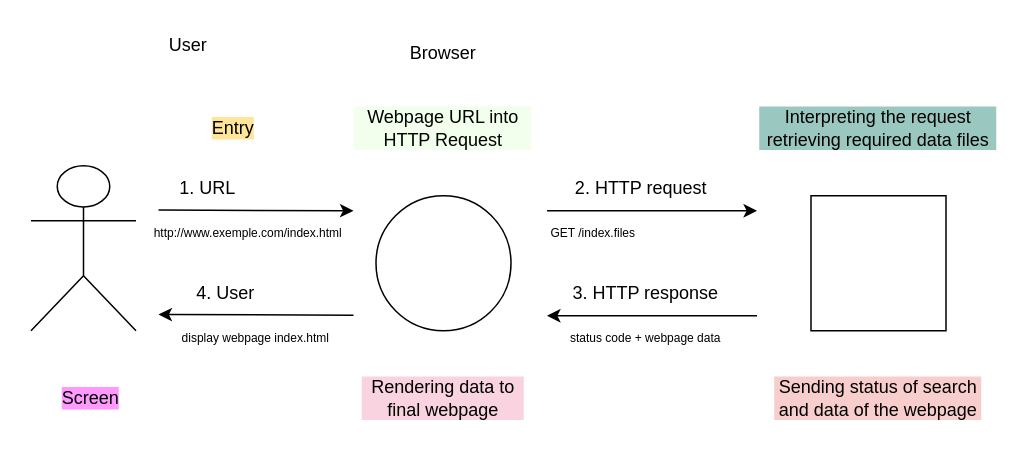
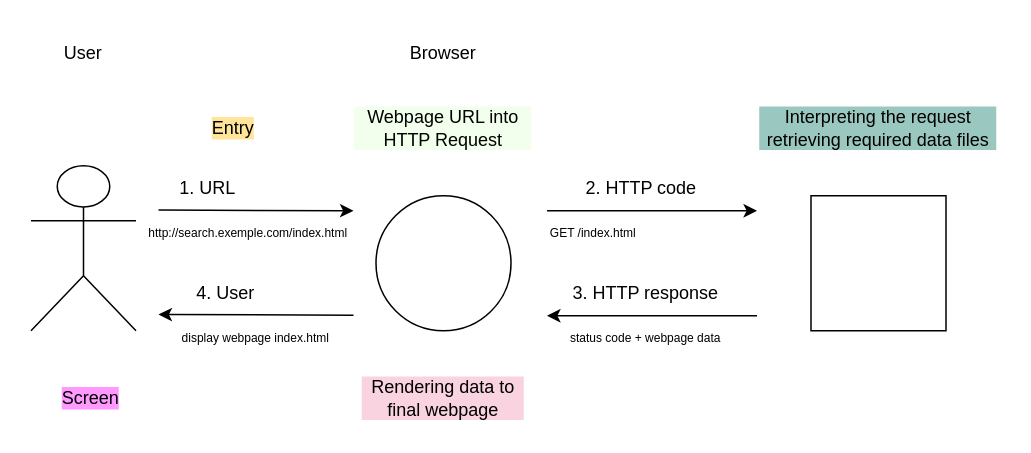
- <mxCell id="6" value="User" style="text;strokeColor=none;align=center;fillColor=none;html=1;verticalAlign=middle;whiteSpace=wrap;rounded=0;" vertex="1" parent="1"><mxGeometry x="95" y="15" width="60" height="30" as="geometry" /></mxCell>
+ <mxCell id="6" value="User" style="text;strokeColor=none;align=center;fillColor=none;html=1;verticalAlign=middle;whiteSpace=wrap;rounded=0;" vertex="1" parent="1"><mxGeometry x="25" y="20" width="60" height="30" as="geometry" /></mxCell>
- <mxCell id="12" value="2. HTTP request" style="text;strokeColor=none;align=center;fillColor=none;html=1;verticalAlign=middle;whiteSpace=wrap;rounded=0;" vertex="1" parent="1"><mxGeometry x="372" y="110" width="110" height="30" as="geometry" /></mxCell>
+ <mxCell id="12" value="2. HTTP code" style="text;strokeColor=none;align=center;fillColor=none;html=1;verticalAlign=middle;whiteSpace=wrap;rounded=0;" vertex="1" parent="1"><mxGeometry x="372" y="110" width="110" height="30" as="geometry" /></mxCell>
- <mxCell id="9" value="http://www.exemple.com/index.html" style="text;strokeColor=none;align=center;fillColor=none;html=1;verticalAlign=middle;whiteSpace=wrap;rounded=0;fontSize=8;labelBackgroundColor=default;" vertex="1" parent="1"><mxGeometry x="90" y="140" width="150" height="30" as="geometry" /></mxCell>
+ <mxCell id="9" value="http://search.exemple.com/index.html" style="text;strokeColor=none;align=center;fillColor=none;html=1;verticalAlign=middle;whiteSpace=wrap;rounded=0;fontSize=8;labelBackgroundColor=default;" vertex="1" parent="1"><mxGeometry x="90" y="140" width="150" height="30" as="geometry" /></mxCell>
- <mxCell id="14" value="GET /index.files" style="text;strokeColor=none;align=center;fillColor=none;html=1;verticalAlign=middle;whiteSpace=wrap;rounded=0;fontSize=8;labelBackgroundColor=default;" vertex="1" parent="1"><mxGeometry x="350" y="140" width="90" height="30" as="geometry" /></mxCell>
+ <mxCell id="14" value="GET /index.html" style="text;strokeColor=none;align=center;fillColor=none;html=1;verticalAlign=middle;whiteSpace=wrap;rounded=0;fontSize=8;labelBackgroundColor=default;" vertex="1" parent="1"><mxGeometry x="350" y="140" width="90" height="30" as="geometry" /></mxCell>
- <mxCell id="20" value="Sending status of search and data of the webpage" style="text;strokeColor=none;align=center;fillColor=none;html=1;verticalAlign=middle;whiteSpace=wrap;rounded=0;labelBackgroundColor=#F8CECC;labelBorderColor=none;" vertex="1" parent="1"><mxGeometry x="515" y="250" width="140" height="30" as="geometry" /></mxCell>
